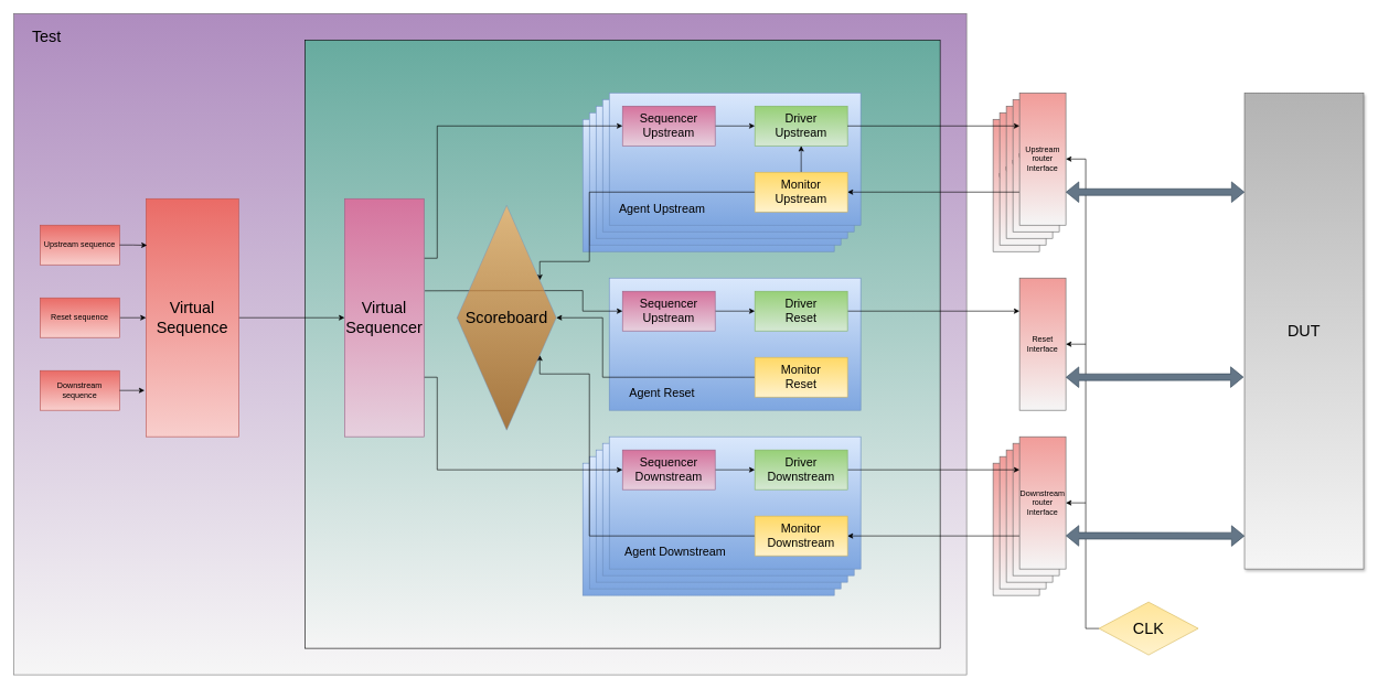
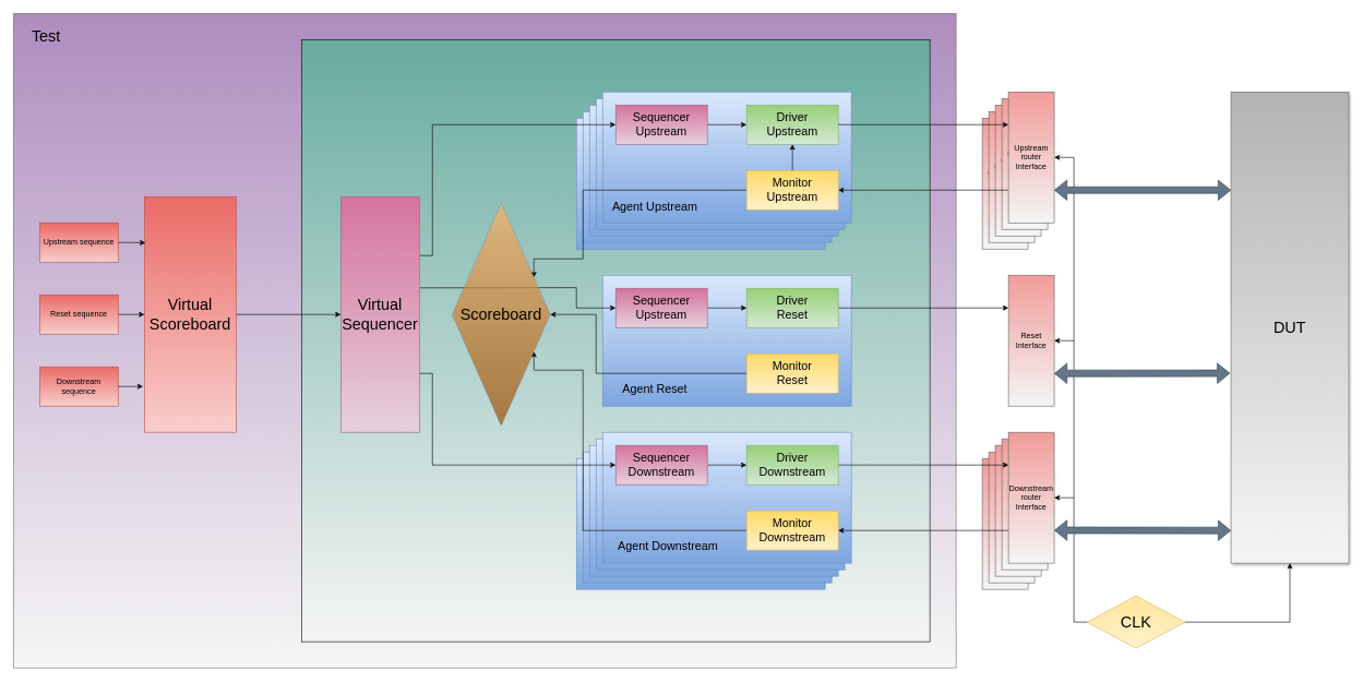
- <mxCell id="68" value="&lt;font style=&quot;font-size: 24px;&quot;&gt;Virtual Sequence&lt;/font&gt;" style="rounded=0;whiteSpace=wrap;html=1;fillColor=#f8cecc;gradientColor=#ea6b66;strokeColor=#b85450;gradientDirection=north;" vertex="1" parent="22"><mxGeometry x="220" y="300" width="140" height="360" as="geometry" /></mxCell>
+ <mxCell id="68" value="&lt;font style=&quot;font-size: 24px;&quot;&gt;Virtual Scoreboard&lt;/font&gt;" style="rounded=0;whiteSpace=wrap;html=1;fillColor=#f8cecc;gradientColor=#ea6b66;strokeColor=#b85450;gradientDirection=north;" vertex="1" parent="22"><mxGeometry x="220" y="300" width="140" height="360" as="geometry" /></mxCell>
+ <mxCell id="26" style="edgeStyle=orthogonalEdgeStyle;rounded=0;orthogonalLoop=1;jettySize=auto;html=1;exitX=1;exitY=0.5;exitDx=0;exitDy=0;entryX=0.5;entryY=1;entryDx=0;entryDy=0;" edge="1" parent="22" source="27" target="25"><mxGeometry relative="1" as="geometry" /></mxCell>
